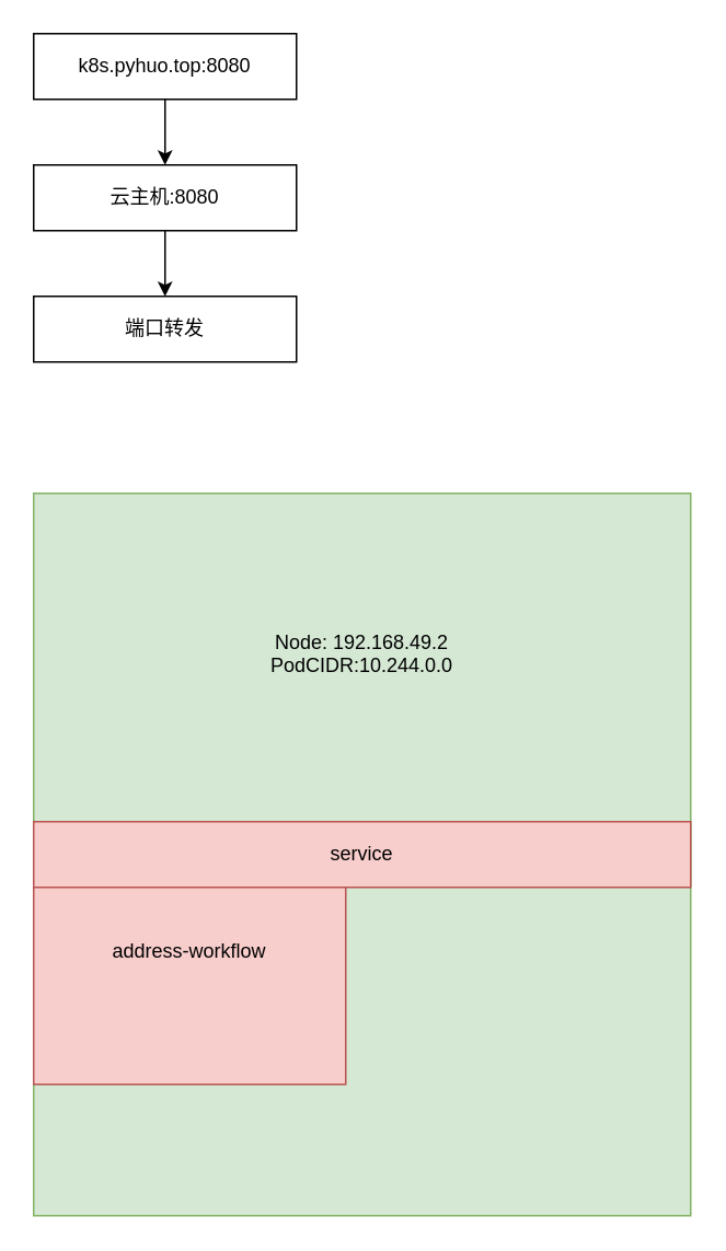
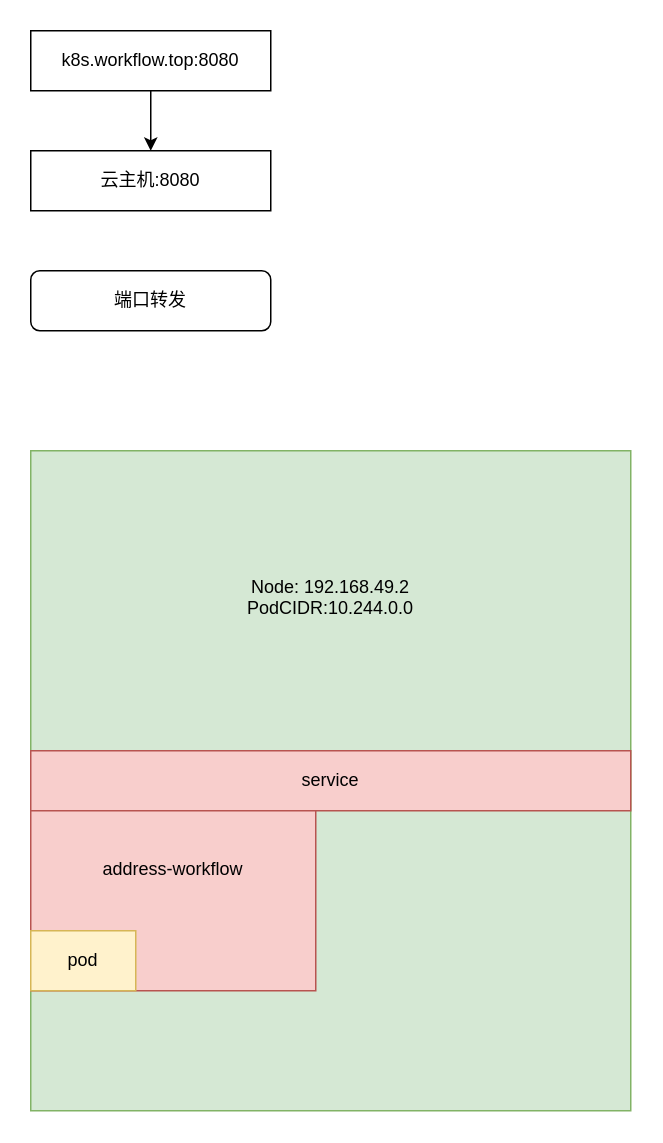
- <mxCell id="4" value="k8s.pyhuo.top:8080" style="rounded=0;whiteSpace=wrap;html=1;" parent="1" vertex="1"><mxGeometry x="20" y="20" width="160" height="40" as="geometry" /></mxCell>
+ <mxCell id="4" value="k8s.workflow.top:8080" style="rounded=0;whiteSpace=wrap;html=1;" parent="1" vertex="1"><mxGeometry x="20" y="20" width="160" height="40" as="geometry" /></mxCell>
- <mxCell id="5" style="edgeStyle=orthogonalEdgeStyle;rounded=0;orthogonalLoop=1;jettySize=auto;html=1;exitX=0.5;exitY=1;exitDx=0;exitDy=0;entryX=0.5;entryY=0;entryDx=0;entryDy=0;" parent="1" source="6" target="7" edge="1"><mxGeometry relative="1" as="geometry" /></mxCell>
- <mxCell id="7" value="端口转发" style="rounded=0;whiteSpace=wrap;html=1;" parent="1" vertex="1"><mxGeometry x="20" y="180" width="160" height="40" as="geometry" /></mxCell>
+ <mxCell id="7" value="端口转发" style="whiteSpace=wrap;html=1;rounded=1;" parent="1" vertex="1"><mxGeometry x="20" y="180" width="160" height="40" as="geometry" /></mxCell>
+ <mxCell id="10" value="pod" style="rounded=0;whiteSpace=wrap;html=1;fillColor=#fff2cc;strokeColor=#d6b656;" parent="1" vertex="1"><mxGeometry x="20" y="620" width="70" height="40" as="geometry" /></mxCell>
